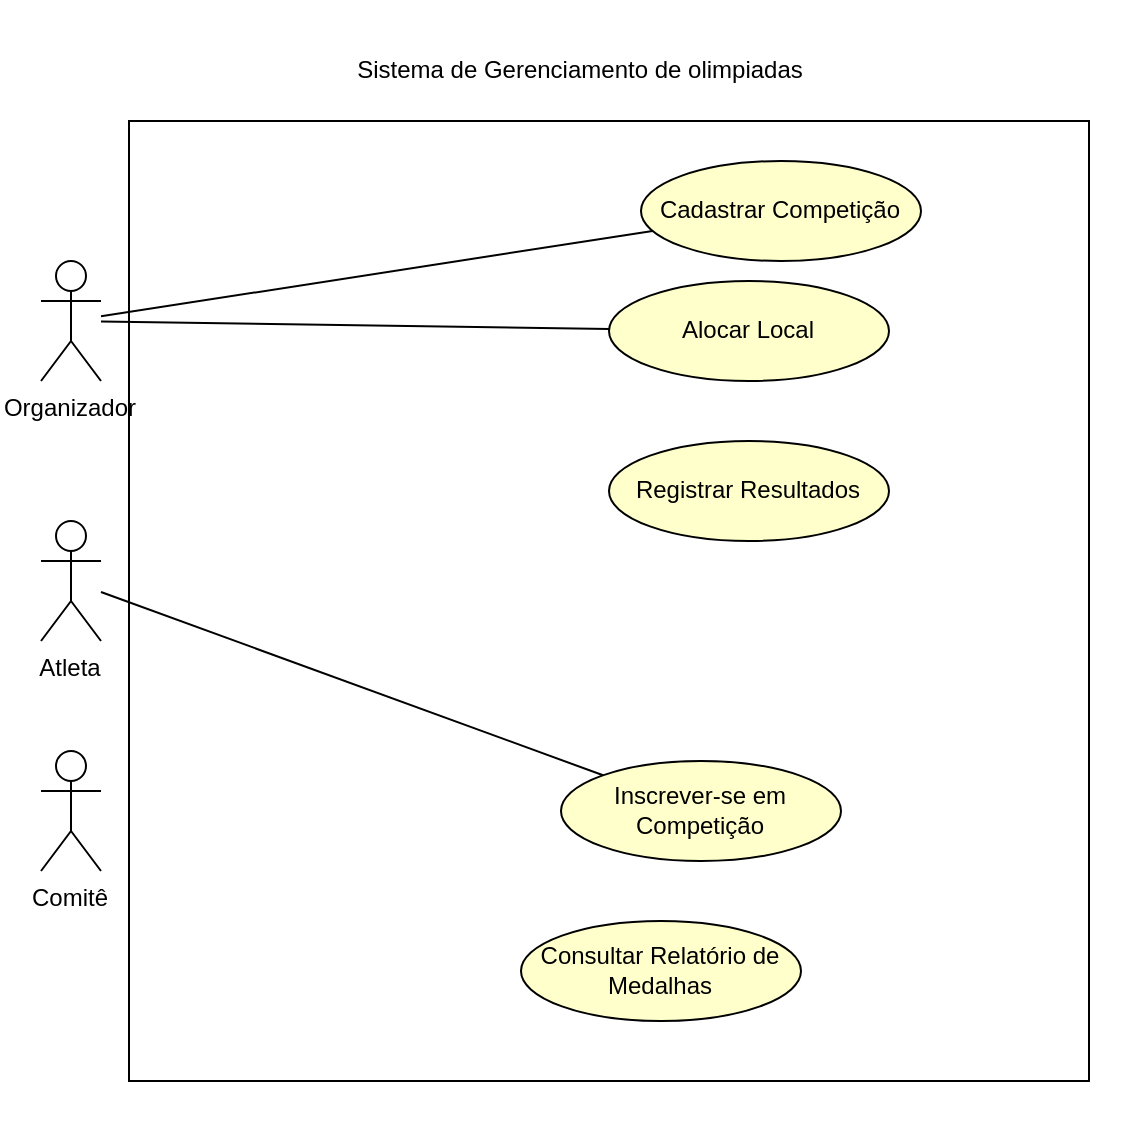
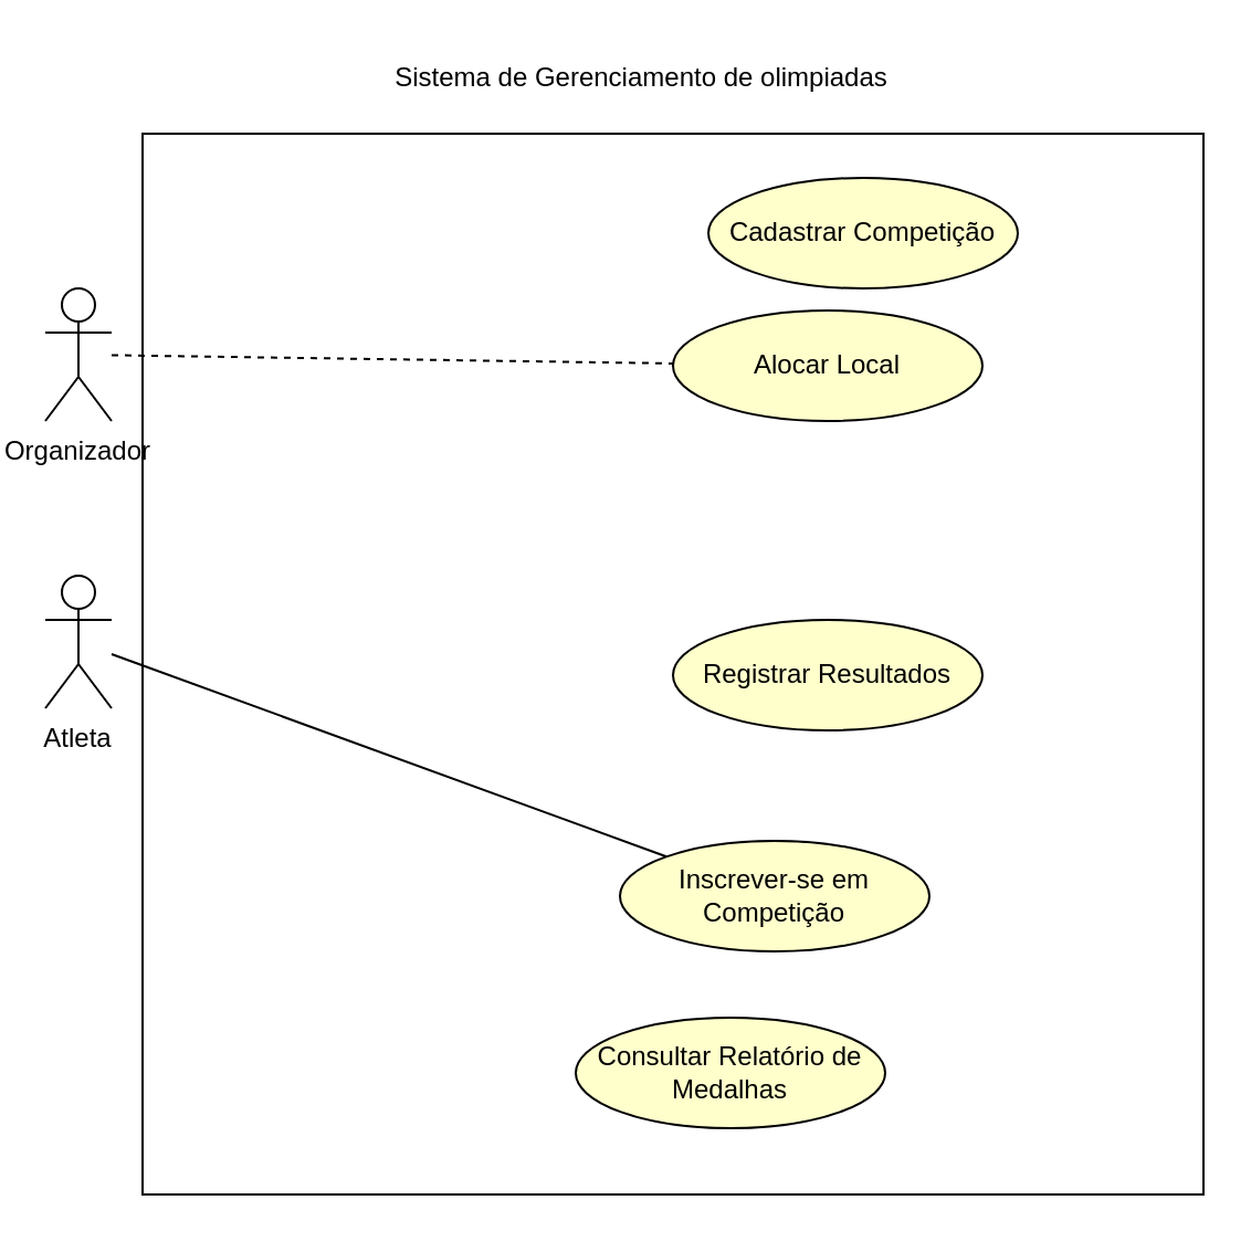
- <mxCell id="11" style="endArrow=none;" parent="1" source="3" target="6" edge="1"><mxGeometry relative="1" as="geometry" /></mxCell>
- <mxCell id="12" style="endArrow=none;" parent="1" source="3" target="7" edge="1"><mxGeometry relative="1" as="geometry" /></mxCell>
+ <mxCell id="12" style="endArrow=none;dashed=1;" parent="1" source="3" target="7" edge="1"><mxGeometry relative="1" as="geometry" /></mxCell>
- <mxCell id="8" value="Registrar Resultados" style="ellipse;whiteSpace=wrap;html=1;fillColor=#FFFFCC;" parent="1" vertex="1"><mxGeometry x="304" y="220" width="140" height="50" as="geometry" /></mxCell>
+ <mxCell id="8" value="Registrar Resultados" style="ellipse;whiteSpace=wrap;html=1;fillColor=#FFFFCC;" parent="1" vertex="1"><mxGeometry x="304" y="280" width="140" height="50" as="geometry" /></mxCell>
- <mxCell id="5" value="Comitê" style="shape=umlActor;verticalLabelPosition=bottom;verticalAlign=top;" parent="1" vertex="1"><mxGeometry x="20" y="375" width="30" height="60" as="geometry" /></mxCell>
